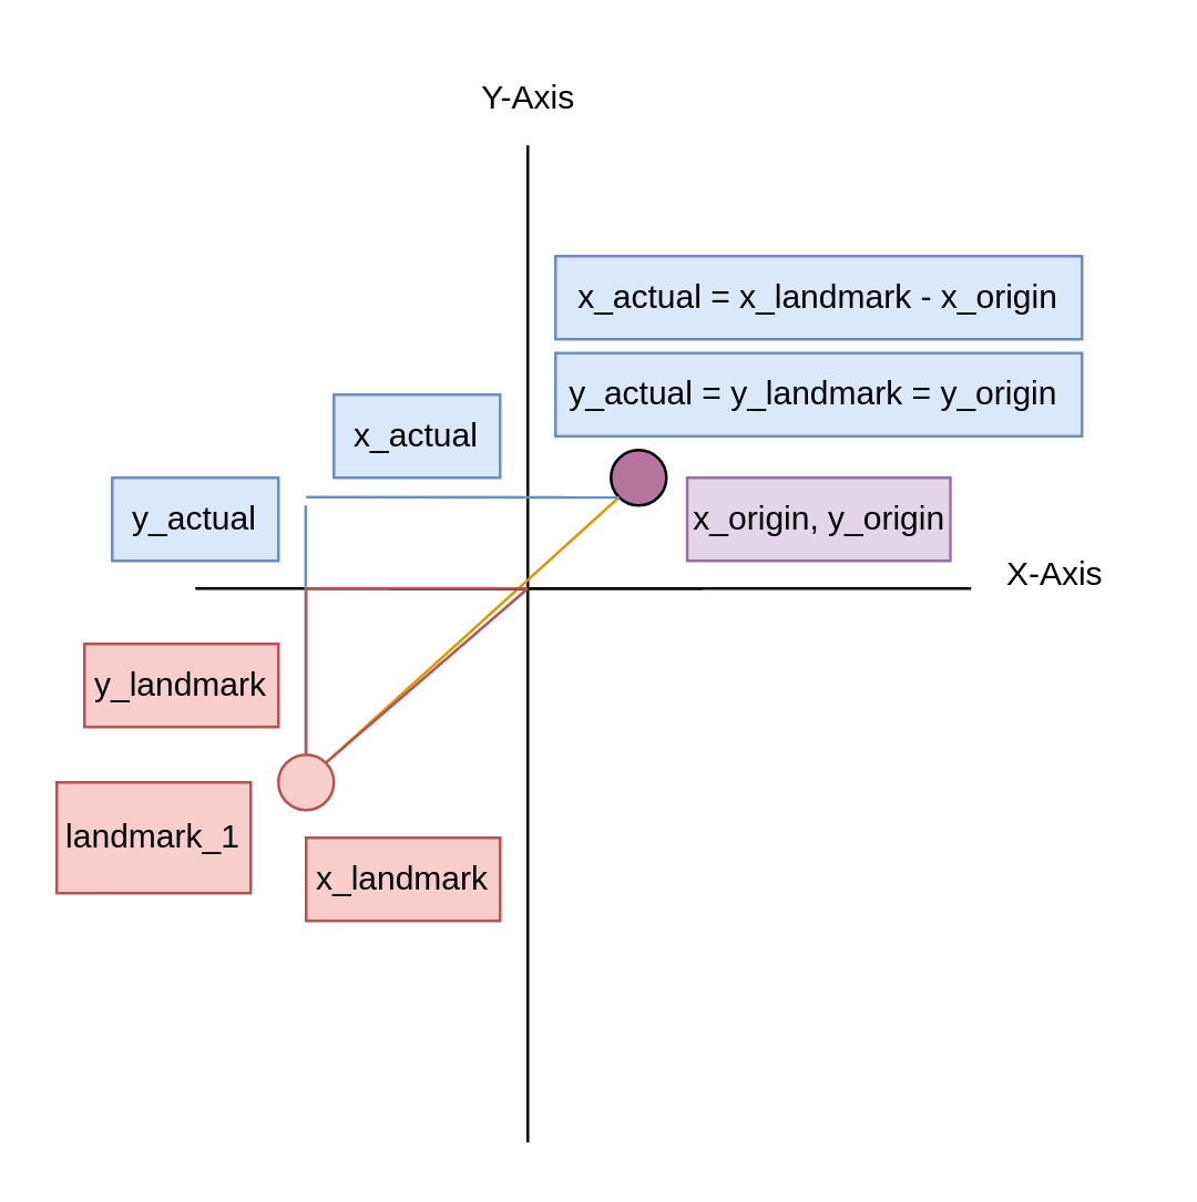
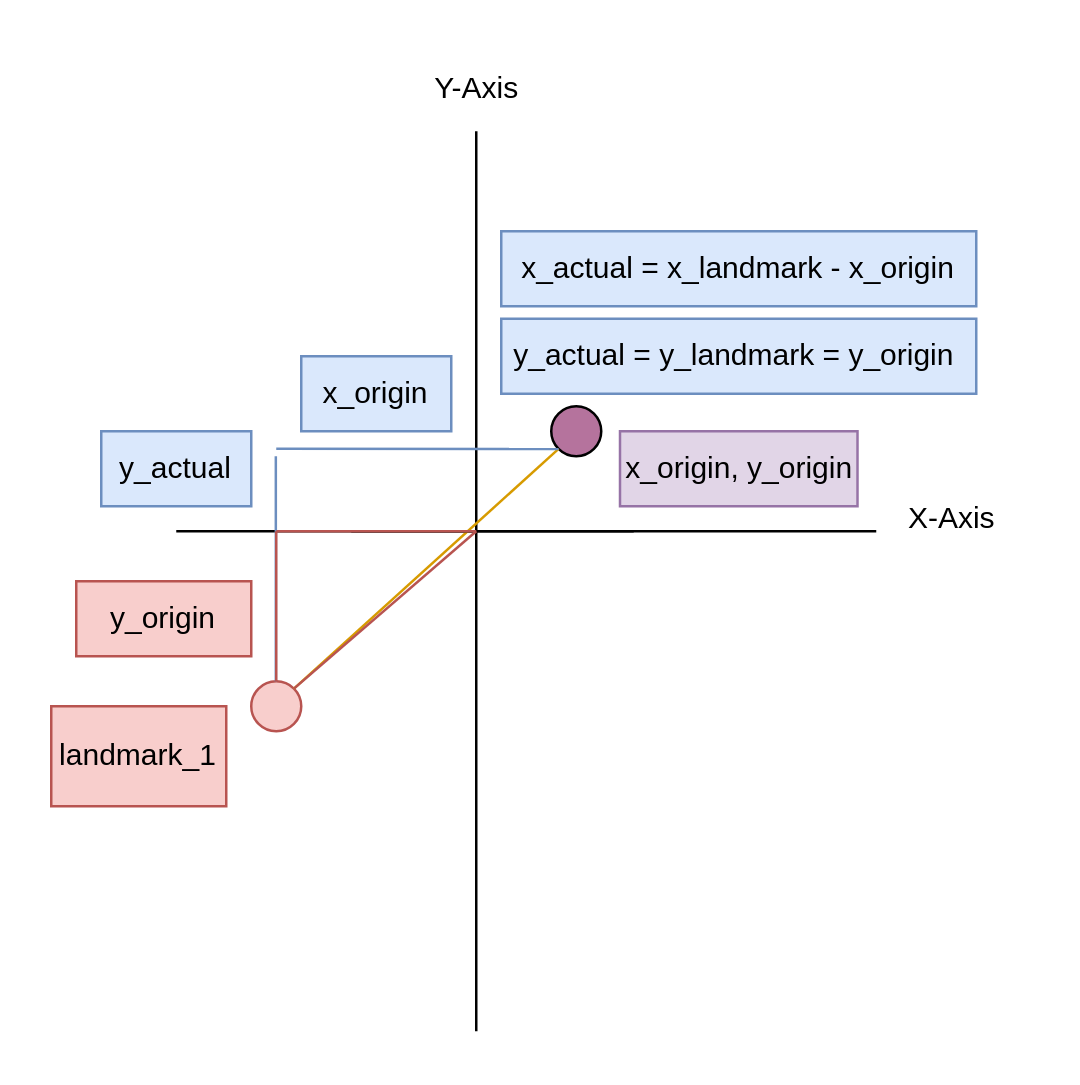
- <mxCell id="12" value="x_actual" style="text;html=1;align=center;verticalAlign=middle;whiteSpace=wrap;rounded=0;fillColor=#dae8fc;strokeColor=#6c8ebf;" parent="1" vertex="1"><mxGeometry x="120" y="142" width="60" height="30" as="geometry" /></mxCell>
+ <mxCell id="12" value="x_origin" style="text;html=1;align=center;verticalAlign=middle;whiteSpace=wrap;rounded=0;fillColor=#dae8fc;strokeColor=#6c8ebf;" parent="1" vertex="1"><mxGeometry x="120" y="142" width="60" height="30" as="geometry" /></mxCell>
- <mxCell id="21" value="y_landmark" style="text;html=1;align=center;verticalAlign=middle;whiteSpace=wrap;rounded=0;fillColor=#f8cecc;strokeColor=#b85450;" parent="1" vertex="1"><mxGeometry x="30" y="232" width="70" height="30" as="geometry" /></mxCell>
+ <mxCell id="21" value="y_origin" style="text;html=1;align=center;verticalAlign=middle;whiteSpace=wrap;rounded=0;fillColor=#f8cecc;strokeColor=#b85450;" parent="1" vertex="1"><mxGeometry x="30" y="232" width="70" height="30" as="geometry" /></mxCell>
- <mxCell id="22" value="x_landmark" style="text;html=1;align=center;verticalAlign=middle;whiteSpace=wrap;rounded=0;fillColor=#f8cecc;strokeColor=#b85450;" parent="1" vertex="1"><mxGeometry x="110" y="302" width="70" height="30" as="geometry" /></mxCell>
